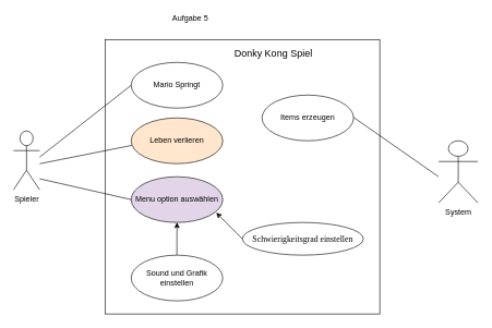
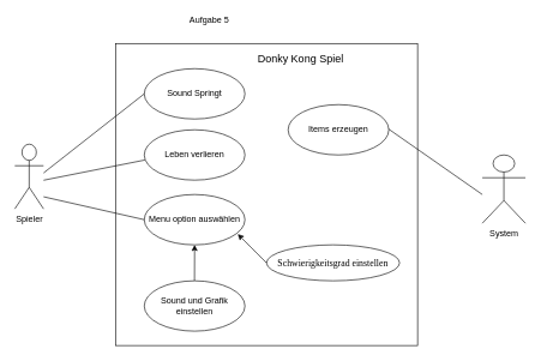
- <mxCell id="8" value="Mario Springt" style="ellipse;whiteSpace=wrap;html=1;" parent="1" vertex="1"><mxGeometry x="200" y="95" width="140" height="70" as="geometry" /></mxCell>
+ <mxCell id="8" value="Sound Springt" style="ellipse;whiteSpace=wrap;html=1;" parent="1" vertex="1"><mxGeometry x="200" y="95" width="140" height="70" as="geometry" /></mxCell>
- <mxCell id="7" value="Leben verlieren" style="ellipse;whiteSpace=wrap;html=1;fillColor=#ffe6cc;" parent="1" vertex="1"><mxGeometry x="200" y="180" width="140" height="70" as="geometry" /></mxCell>
+ <mxCell id="7" value="Leben verlieren" style="ellipse;whiteSpace=wrap;html=1;" parent="1" vertex="1"><mxGeometry x="200" y="180" width="140" height="70" as="geometry" /></mxCell>
- <mxCell id="9" value="Menu option auswählen" style="ellipse;whiteSpace=wrap;html=1;fillColor=#e1d5e7;" parent="1" vertex="1"><mxGeometry x="200" y="270" width="140" height="70" as="geometry" /></mxCell>
+ <mxCell id="9" value="Menu option auswählen" style="ellipse;whiteSpace=wrap;html=1;" parent="1" vertex="1"><mxGeometry x="200" y="270" width="140" height="70" as="geometry" /></mxCell>
